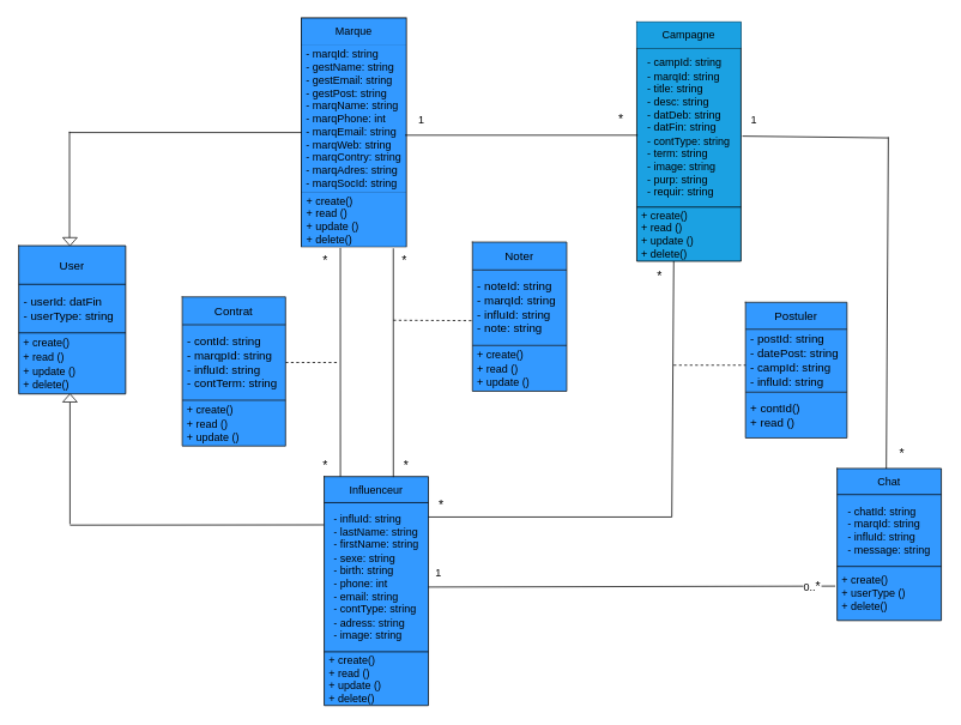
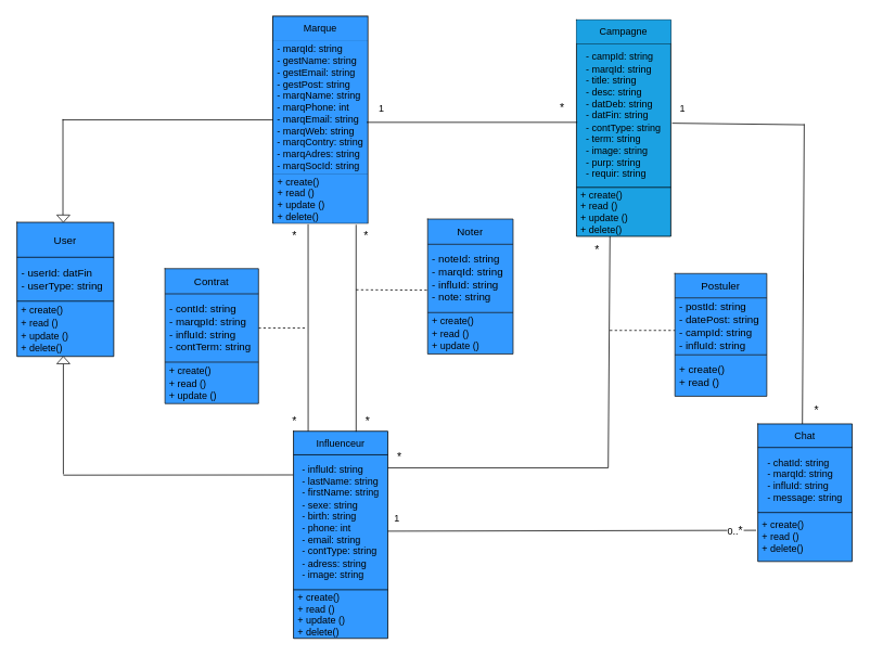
- <mxCell id="59" value="&amp;nbsp;+ contId()&lt;br&gt;&amp;nbsp;+ read ()" style="shape=partialRectangle;html=1;whiteSpace=wrap;connectable=0;overflow=hidden;fillColor=none;top=0;left=0;bottom=0;right=0;pointerEvents=1;strokeColor=#1A1A1A;fontSize=13;fontColor=#000000;align=left;" parent="58" vertex="1"><mxGeometry width="113" height="51" as="geometry"><mxRectangle width="113" height="51" as="alternateBounds" /></mxGeometry></mxCell>
+ <mxCell id="59" value="&amp;nbsp;+ create()&lt;br&gt;&amp;nbsp;+ read ()" style="shape=partialRectangle;html=1;whiteSpace=wrap;connectable=0;overflow=hidden;fillColor=none;top=0;left=0;bottom=0;right=0;pointerEvents=1;strokeColor=#1A1A1A;fontSize=13;fontColor=#000000;align=left;" parent="58" vertex="1"><mxGeometry width="113" height="51" as="geometry"><mxRectangle width="113" height="51" as="alternateBounds" /></mxGeometry></mxCell>
- <mxCell id="29" value="&amp;nbsp;+ create()&lt;br&gt;&amp;nbsp;+ userType ()&lt;br&gt;&amp;nbsp;+ delete()" style="shape=partialRectangle;html=1;whiteSpace=wrap;connectable=0;overflow=hidden;fillColor=none;top=0;left=0;bottom=0;right=0;pointerEvents=1;fontColor=#000000;align=left;" parent="28" vertex="1"><mxGeometry width="116" height="60" as="geometry"><mxRectangle width="116" height="60" as="alternateBounds" /></mxGeometry></mxCell>
+ <mxCell id="29" value="&amp;nbsp;+ create()&lt;br&gt;&amp;nbsp;+ read ()&lt;br&gt;&amp;nbsp;+ delete()" style="shape=partialRectangle;html=1;whiteSpace=wrap;connectable=0;overflow=hidden;fillColor=none;top=0;left=0;bottom=0;right=0;pointerEvents=1;fontColor=#000000;align=left;" parent="28" vertex="1"><mxGeometry width="116" height="60" as="geometry"><mxRectangle width="116" height="60" as="alternateBounds" /></mxGeometry></mxCell>
